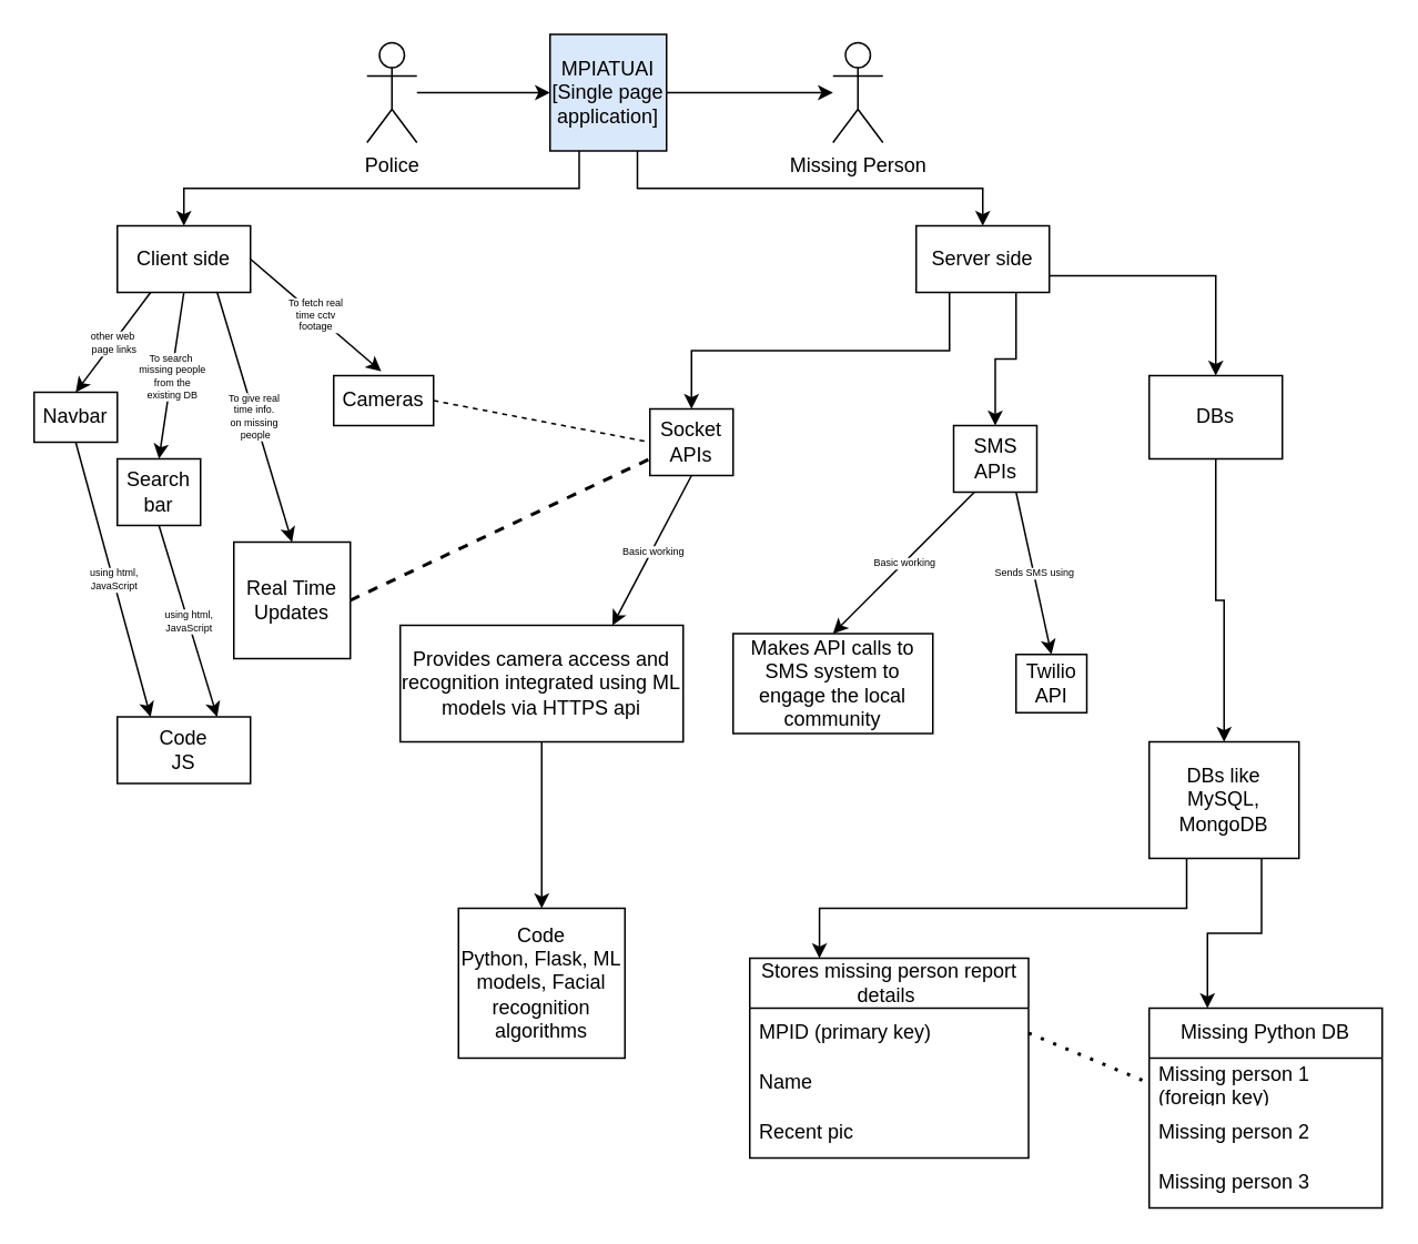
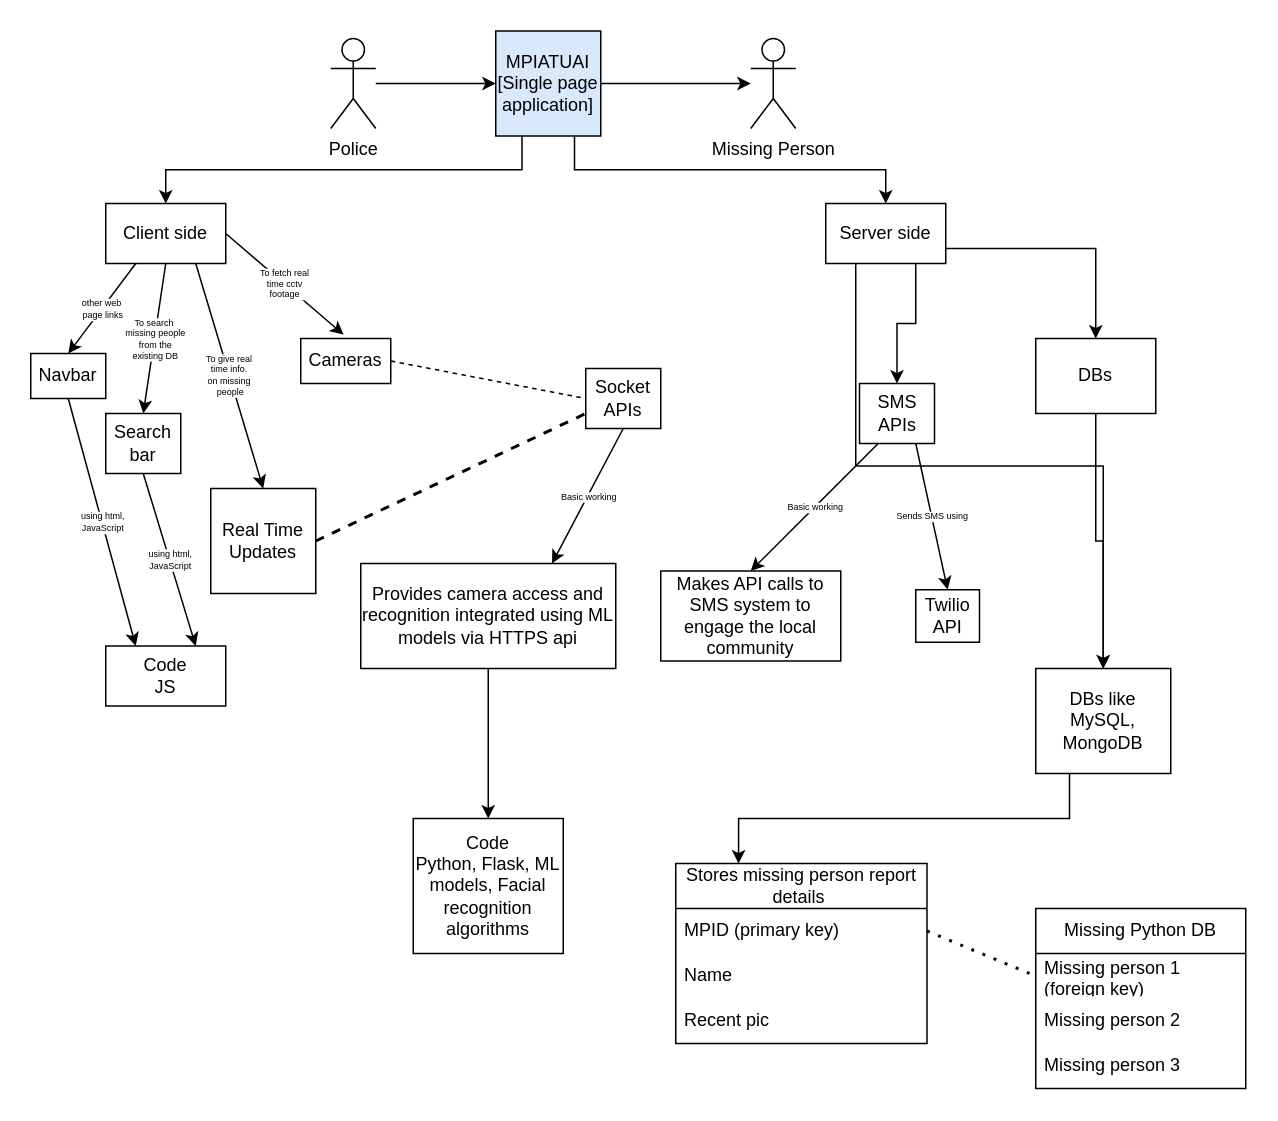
- <mxCell id="10" style="edgeStyle=orthogonalEdgeStyle;rounded=0;orthogonalLoop=1;jettySize=auto;html=1;exitX=0.25;exitY=1;exitDx=0;exitDy=0;entryX=0.5;entryY=0;entryDx=0;entryDy=0;" edge="1" parent="1" source="13" target="17"><mxGeometry relative="1" as="geometry" /></mxCell>
+ <mxCell id="10" style="edgeStyle=orthogonalEdgeStyle;rounded=0;orthogonalLoop=1;jettySize=auto;html=1;exitX=0.25;exitY=1;exitDx=0;exitDy=0;" edge="1" parent="1" source="13" target="23"><mxGeometry relative="1" as="geometry" /></mxCell>
- <mxCell id="22" style="edgeStyle=orthogonalEdgeStyle;rounded=0;orthogonalLoop=1;jettySize=auto;html=1;exitX=0.75;exitY=1;exitDx=0;exitDy=0;entryX=0.25;entryY=0;entryDx=0;entryDy=0;" edge="1" parent="1" source="23" target="28"><mxGeometry relative="1" as="geometry" /></mxCell>
